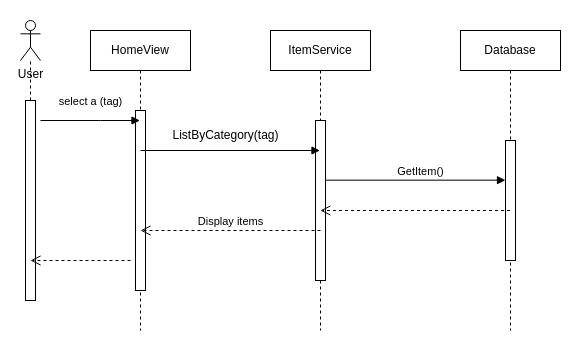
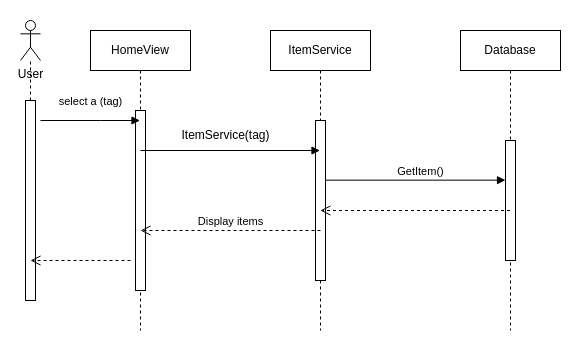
- <mxCell id="14" value="ListByCategory(tag)" style="text;html=1;align=center;verticalAlign=middle;resizable=0;points=[];autosize=1;strokeColor=none;fillColor=none;" vertex="1" parent="1"><mxGeometry x="160" y="120" width="130" height="30" as="geometry" /></mxCell>
+ <mxCell id="14" value="ItemService(tag)" style="text;html=1;align=center;verticalAlign=middle;resizable=0;points=[];autosize=1;strokeColor=none;fillColor=none;" vertex="1" parent="1"><mxGeometry x="160" y="120" width="130" height="30" as="geometry" /></mxCell>
